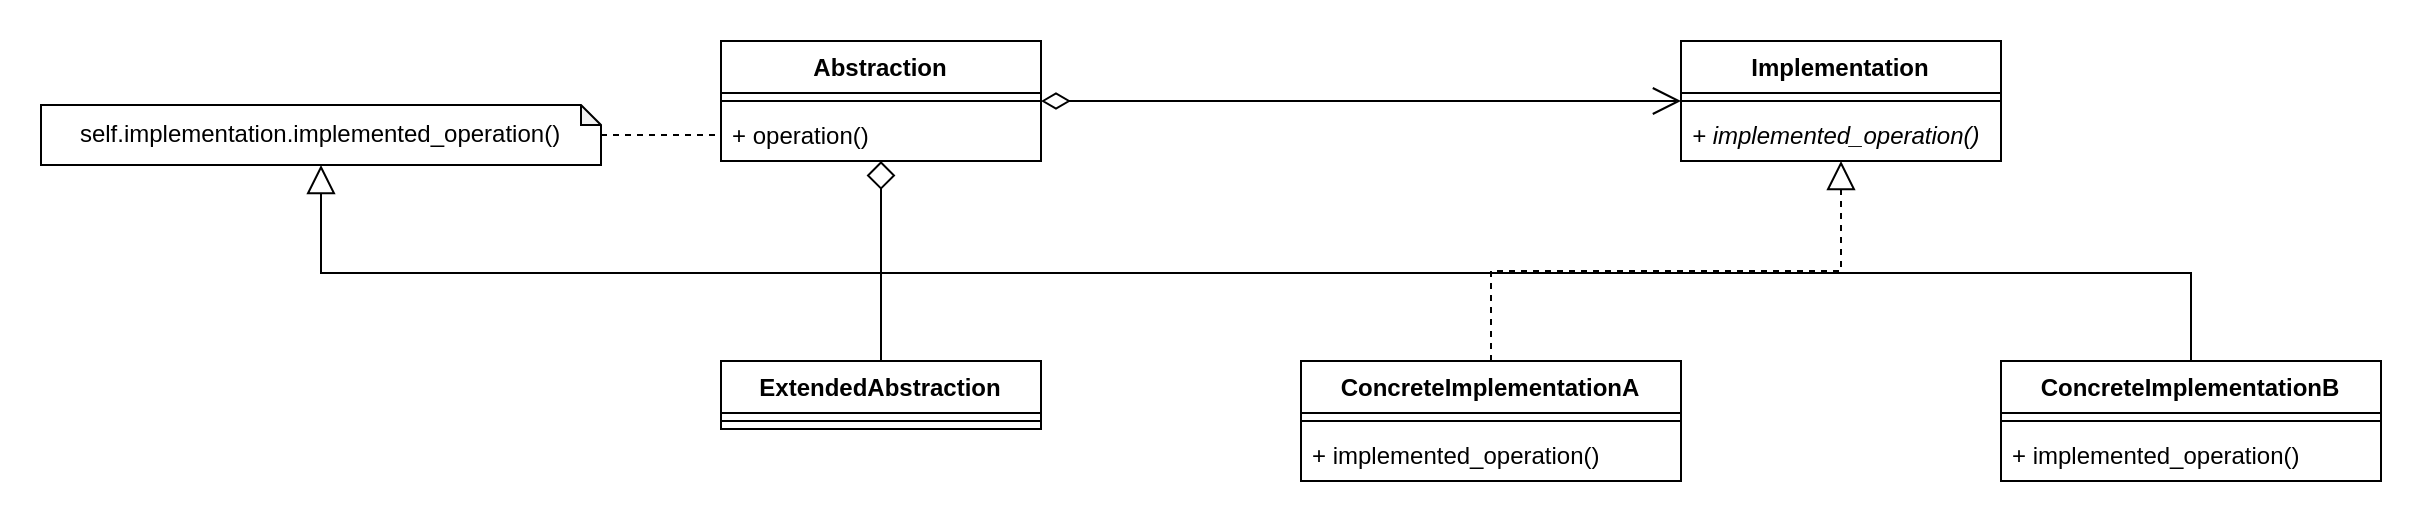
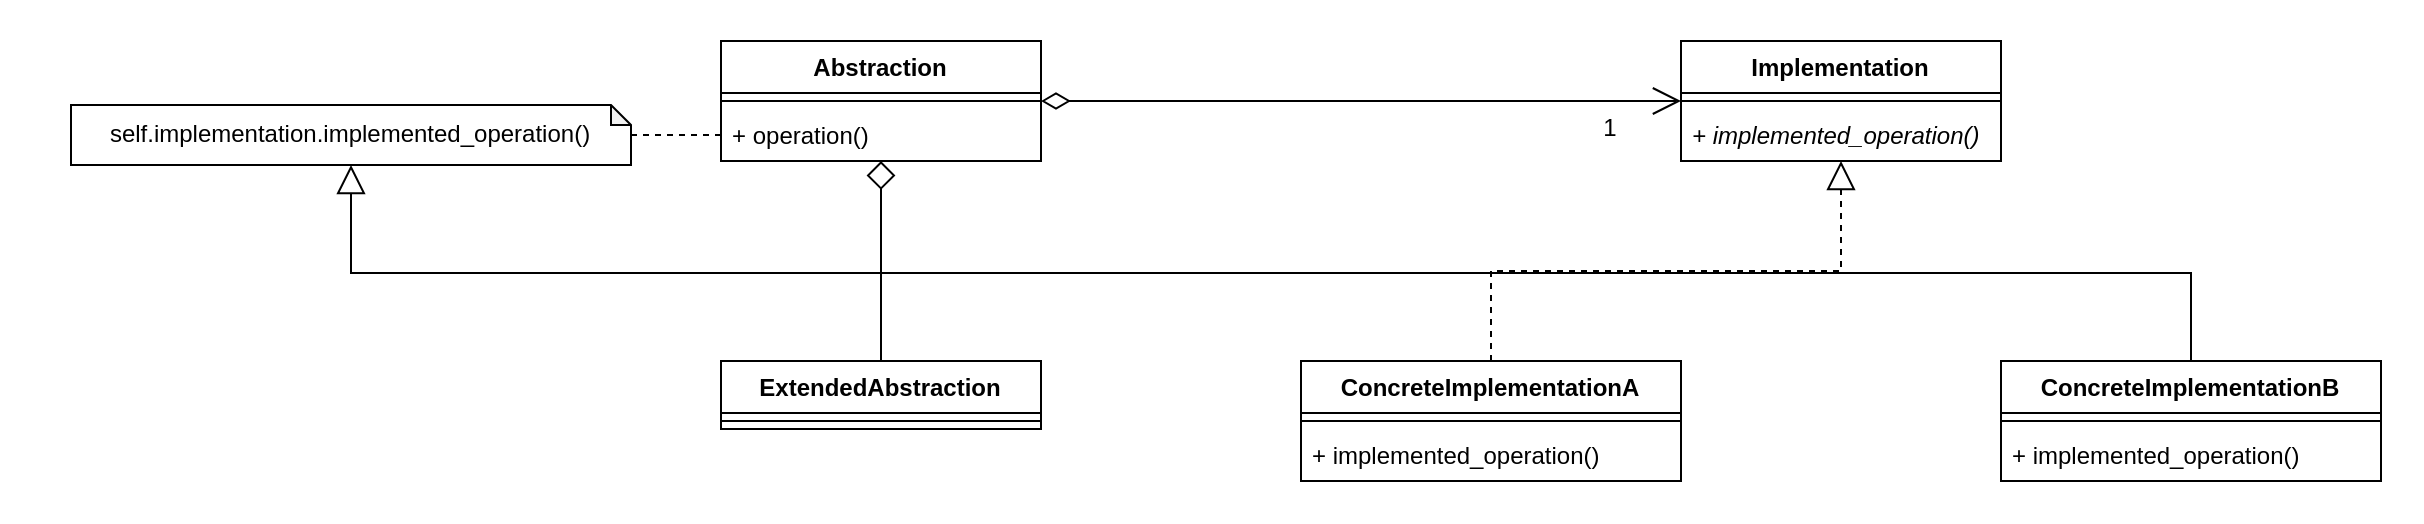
+ <mxCell id="20" value="1" style="text;html=1;strokeColor=none;fillColor=none;align=center;verticalAlign=middle;whiteSpace=wrap;rounded=0;" vertex="1" parent="1"><mxGeometry x="790" y="54" width="30" height="20" as="geometry" /></mxCell>
- <mxCell id="22" value="self.implementation.implemented_operation()" style="shape=note;whiteSpace=wrap;html=1;backgroundOutline=1;darkOpacity=0.05;size=10;" vertex="1" parent="1"><mxGeometry x="20" y="52" width="280" height="30" as="geometry" /></mxCell>
+ <mxCell id="22" value="self.implementation.implemented_operation()" style="shape=note;whiteSpace=wrap;html=1;backgroundOutline=1;darkOpacity=0.05;size=10;" vertex="1" parent="1"><mxGeometry x="35" y="52" width="280" height="30" as="geometry" /></mxCell>
